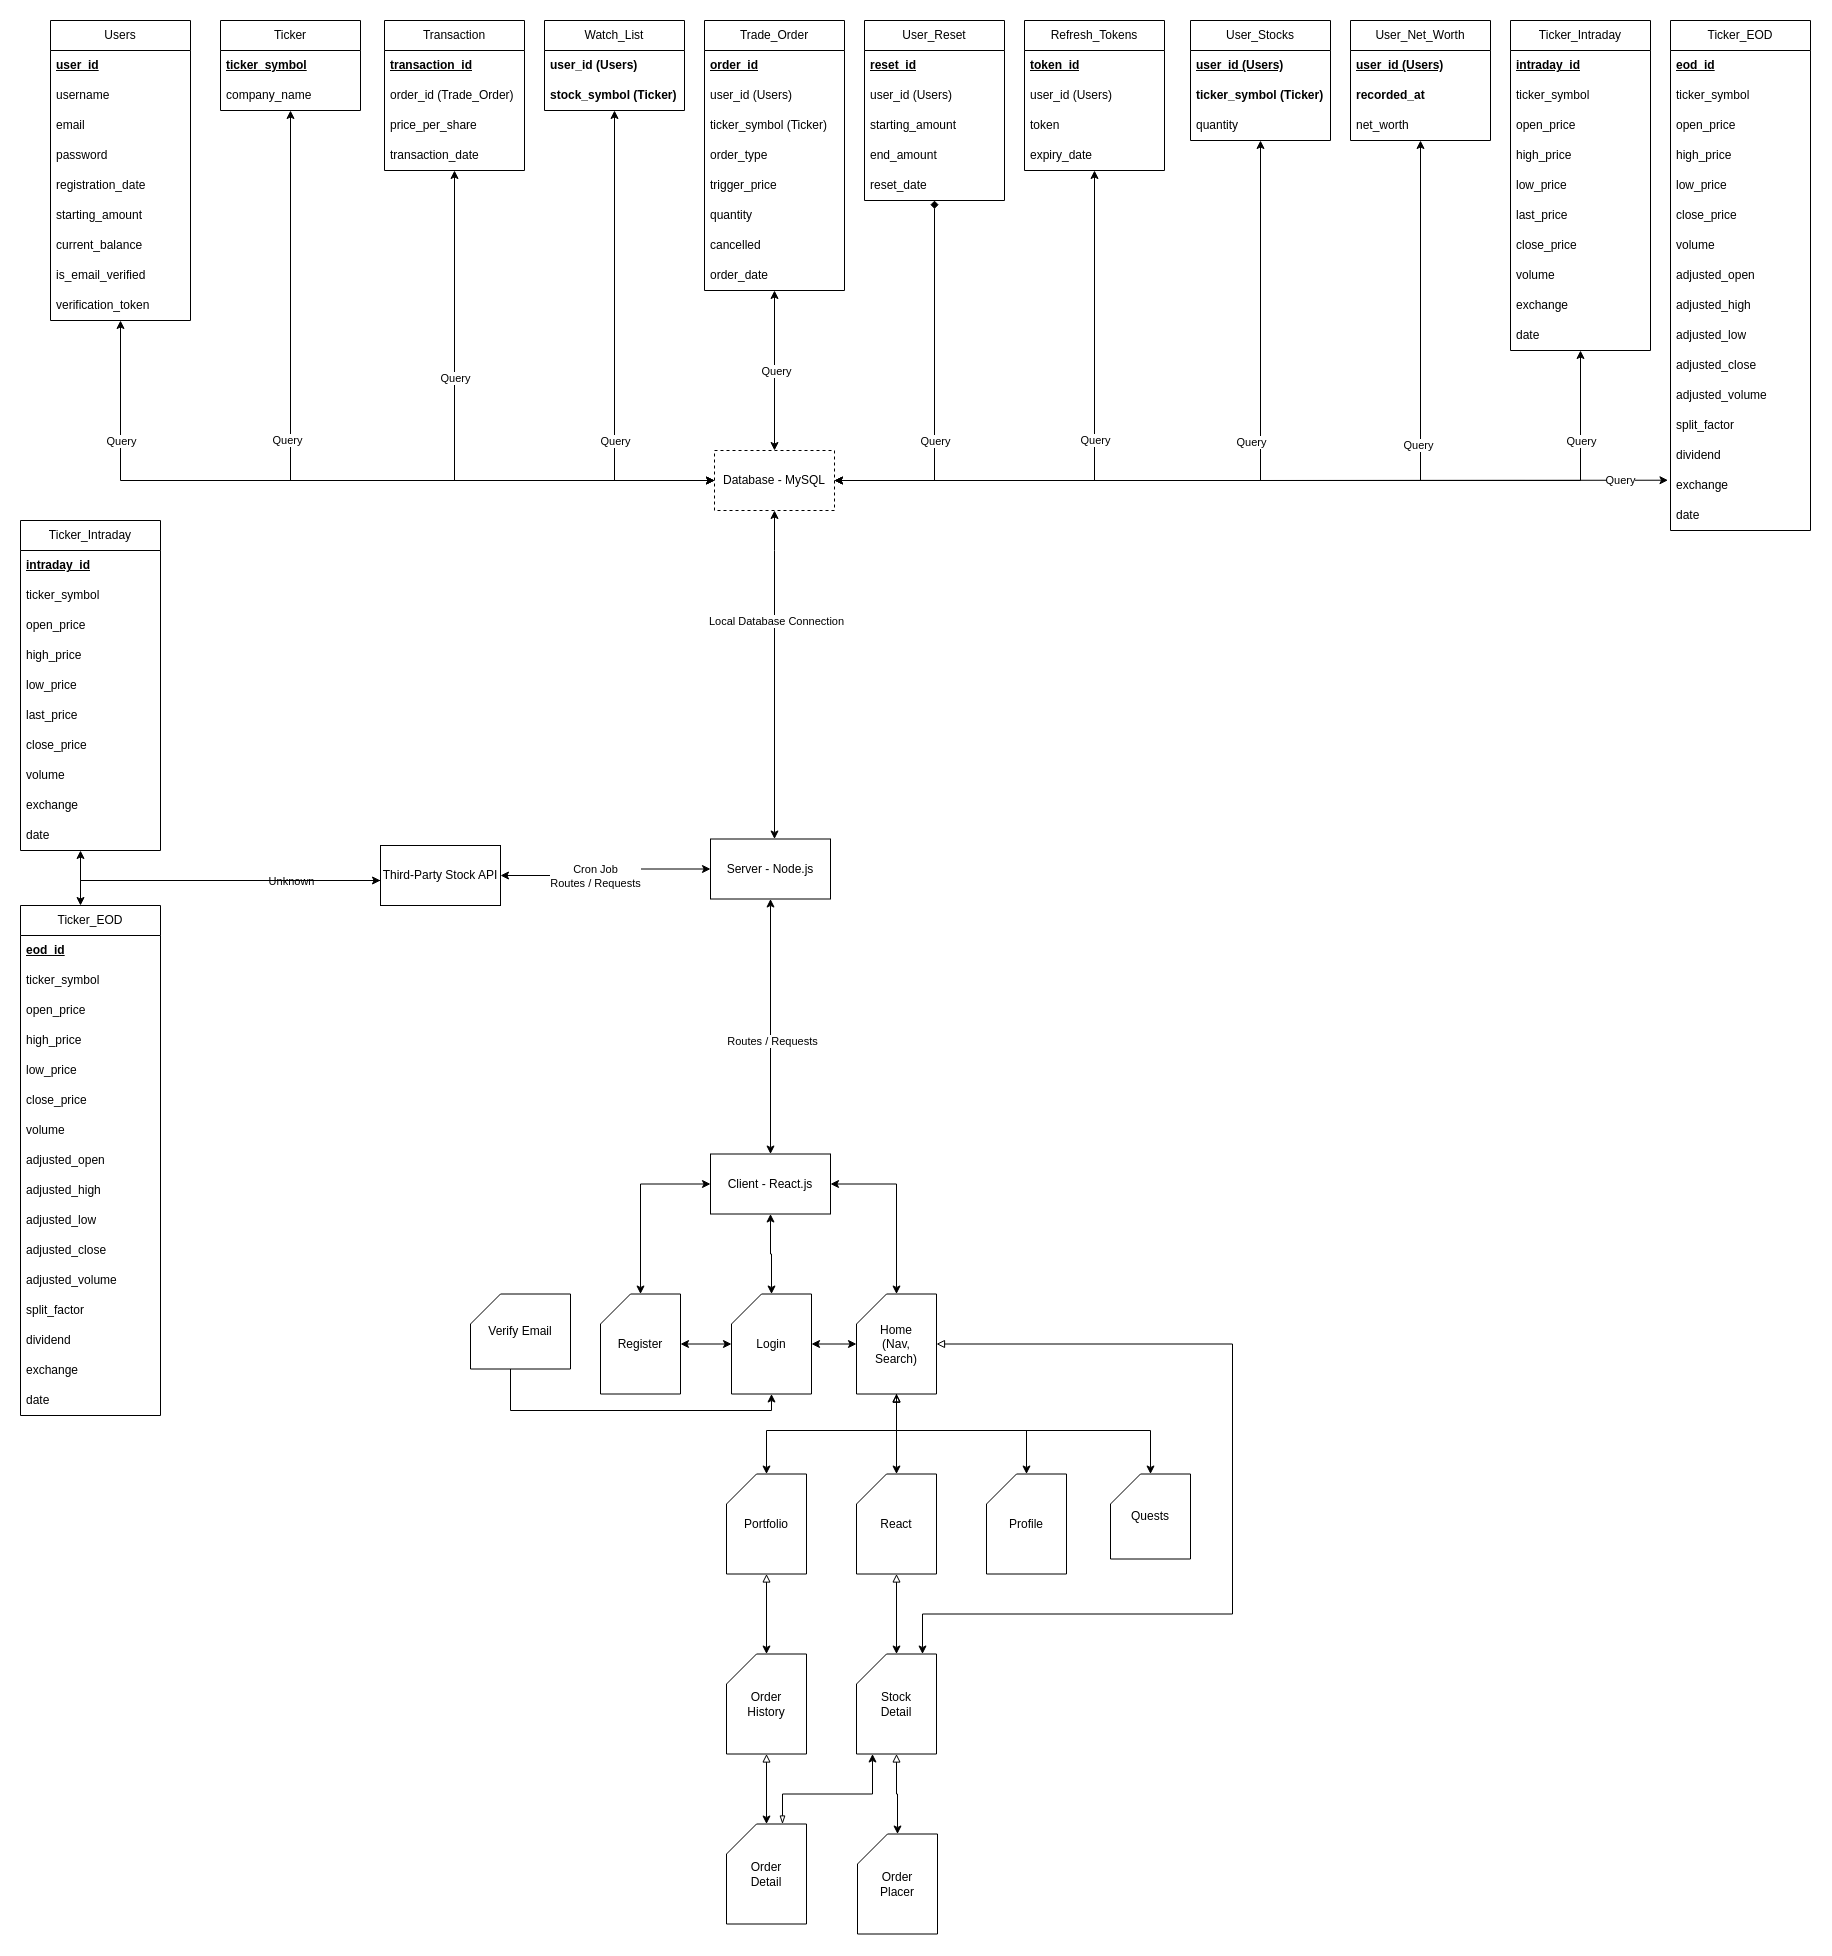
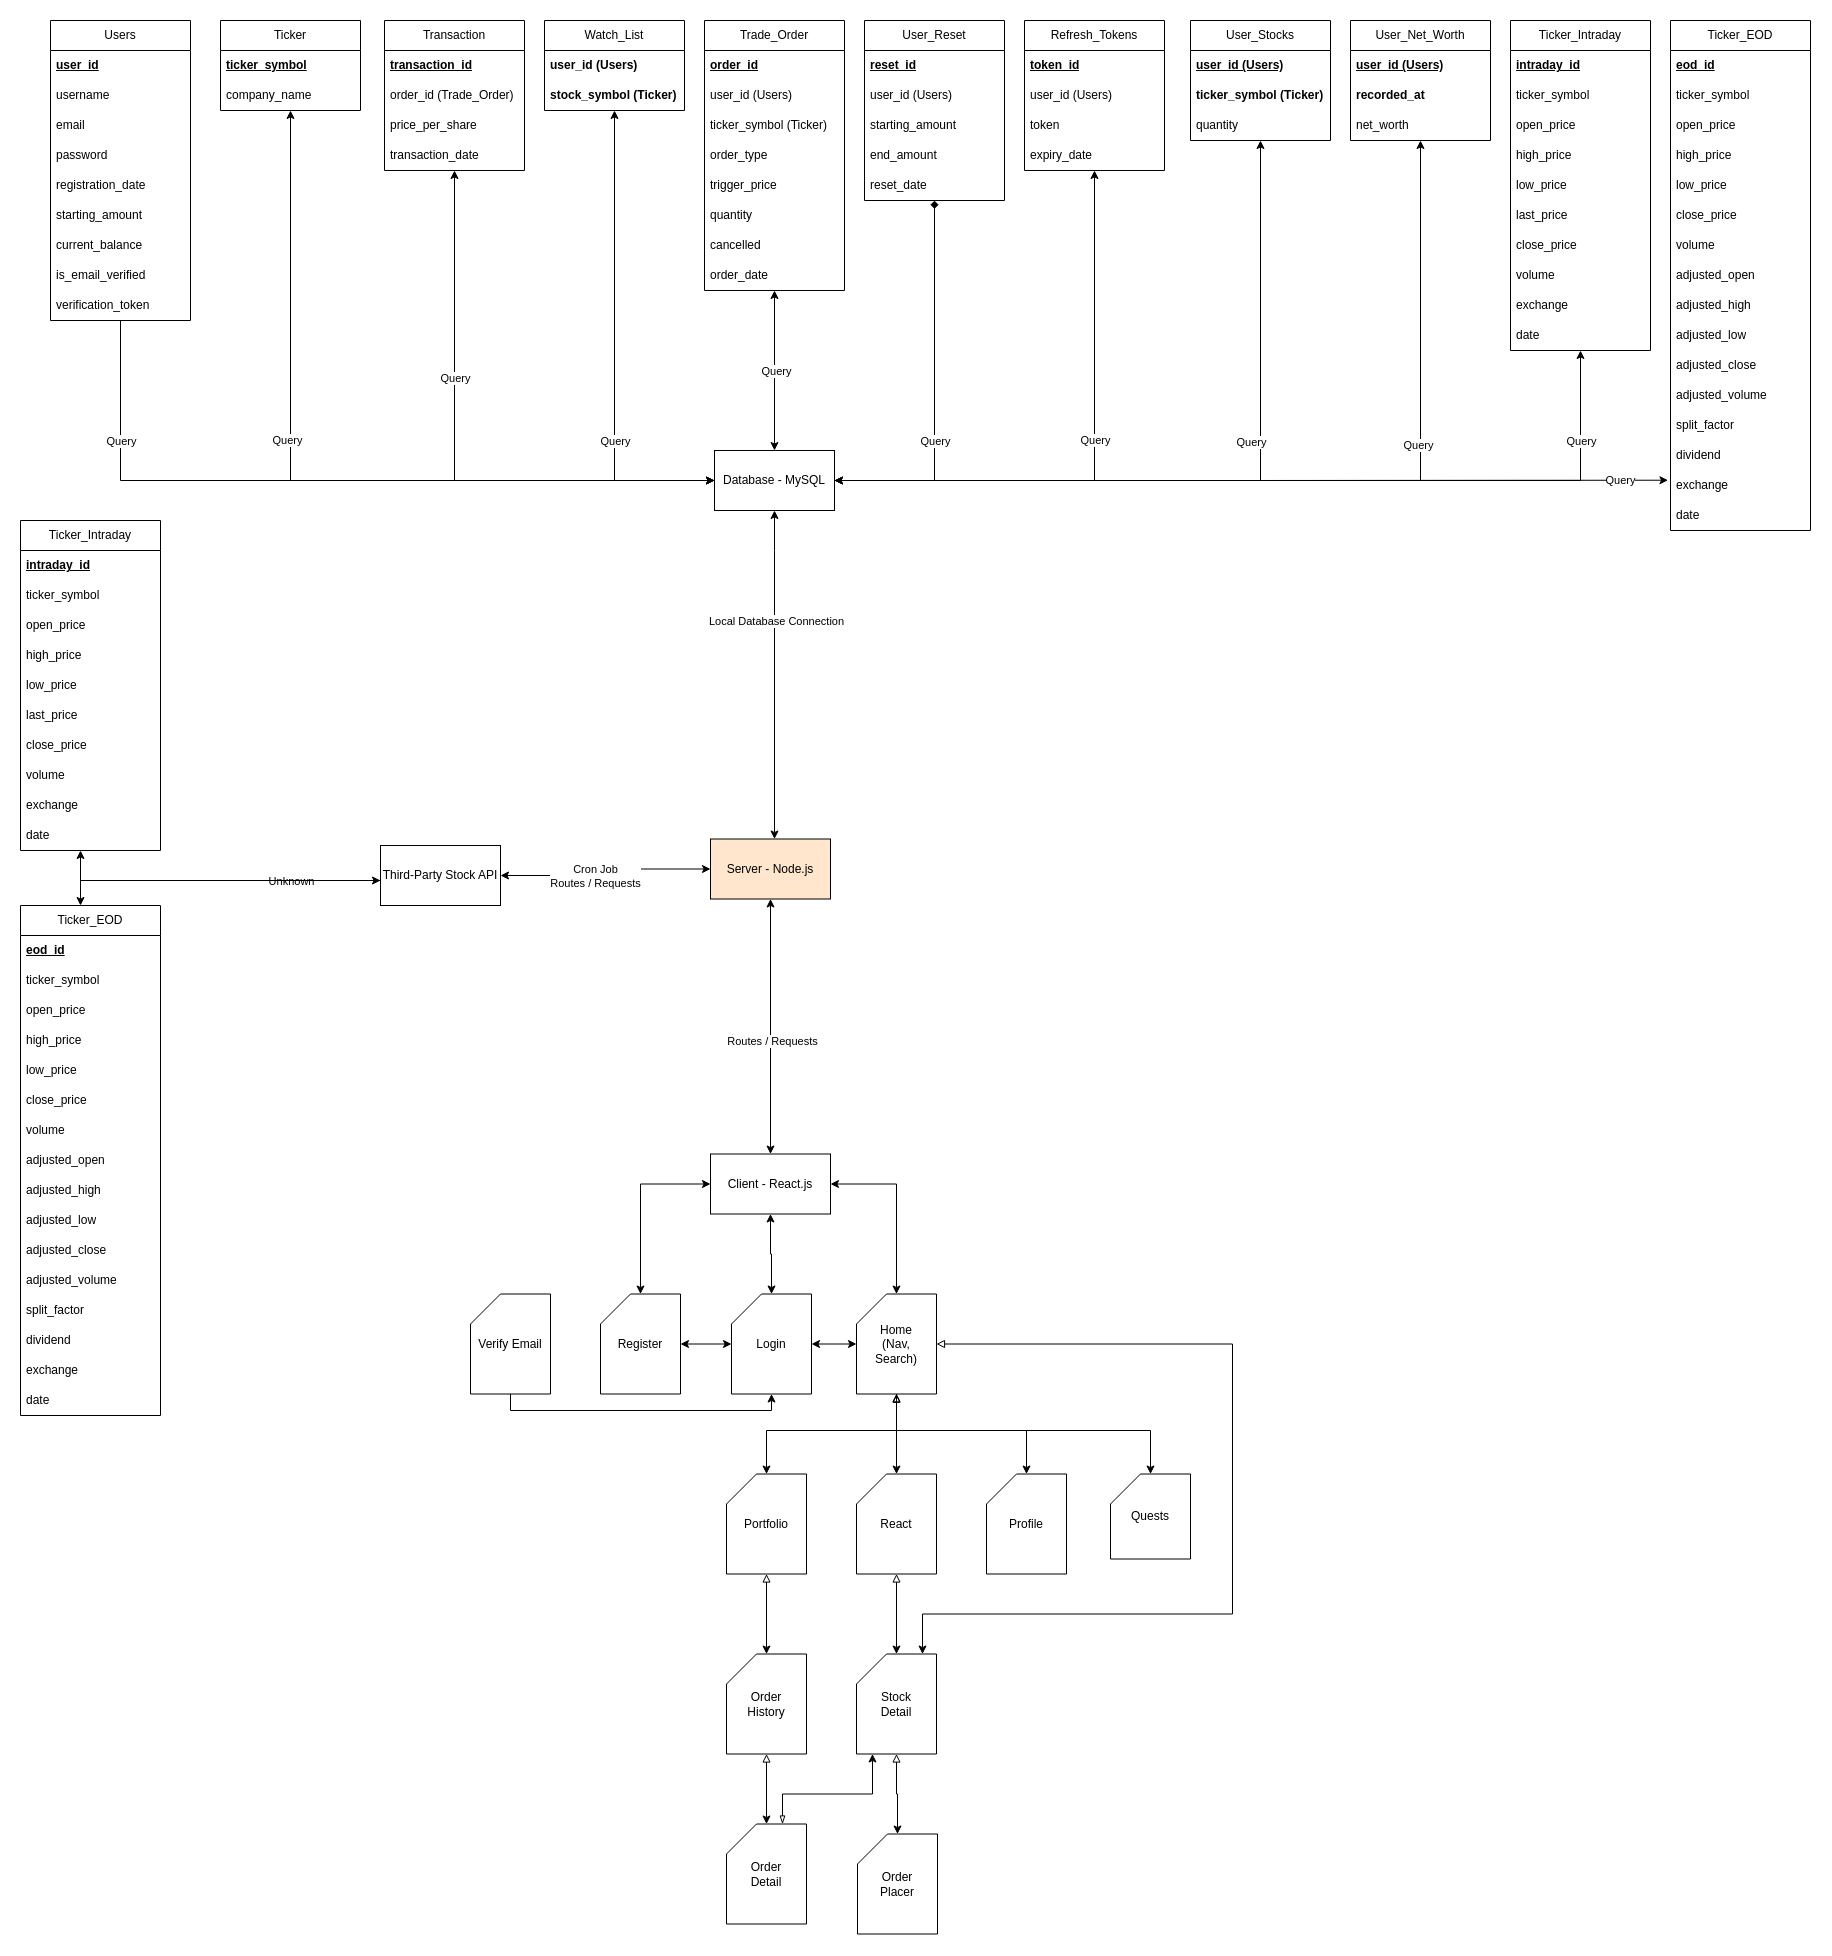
- <mxCell id="24" style="edgeStyle=orthogonalEdgeStyle;rounded=0;orthogonalLoop=1;jettySize=auto;html=1;startArrow=classic;startFill=1;" parent="1" source="34" target="39" edge="1"><mxGeometry relative="1" as="geometry" /></mxCell>
+ <mxCell id="24" style="edgeStyle=orthogonalEdgeStyle;rounded=0;orthogonalLoop=1;jettySize=auto;html=1;startArrow=classic;startFill=1;endArrow=none;" parent="1" source="34" target="39" edge="1"><mxGeometry relative="1" as="geometry" /></mxCell>
- <mxCell id="34" value="Database - MySQL" style="rounded=0;whiteSpace=wrap;html=1;dashed=1;" parent="1" vertex="1"><mxGeometry x="714" y="450" width="120" height="60" as="geometry" /></mxCell>
+ <mxCell id="34" value="Database - MySQL" style="rounded=0;whiteSpace=wrap;html=1;" parent="1" vertex="1"><mxGeometry x="714" y="450" width="120" height="60" as="geometry" /></mxCell>
- <mxCell id="8" value="Server - Node.js" style="rounded=0;whiteSpace=wrap;html=1;" parent="1" vertex="1"><mxGeometry x="710" y="838.5" width="120" height="60" as="geometry" /></mxCell>
+ <mxCell id="8" value="Server - Node.js" style="rounded=0;whiteSpace=wrap;html=1;fillColor=#ffe6cc;" parent="1" vertex="1"><mxGeometry x="710" y="838.5" width="120" height="60" as="geometry" /></mxCell>
- <mxCell id="168" value="Verify Email" style="shape=card;whiteSpace=wrap;html=1;" parent="1" vertex="1"><mxGeometry x="470" y="1293.5" width="100" height="75" as="geometry" /></mxCell>
+ <mxCell id="168" value="Verify Email" style="shape=card;whiteSpace=wrap;html=1;" parent="1" vertex="1"><mxGeometry x="470" y="1293.5" width="80" height="100" as="geometry" /></mxCell>
